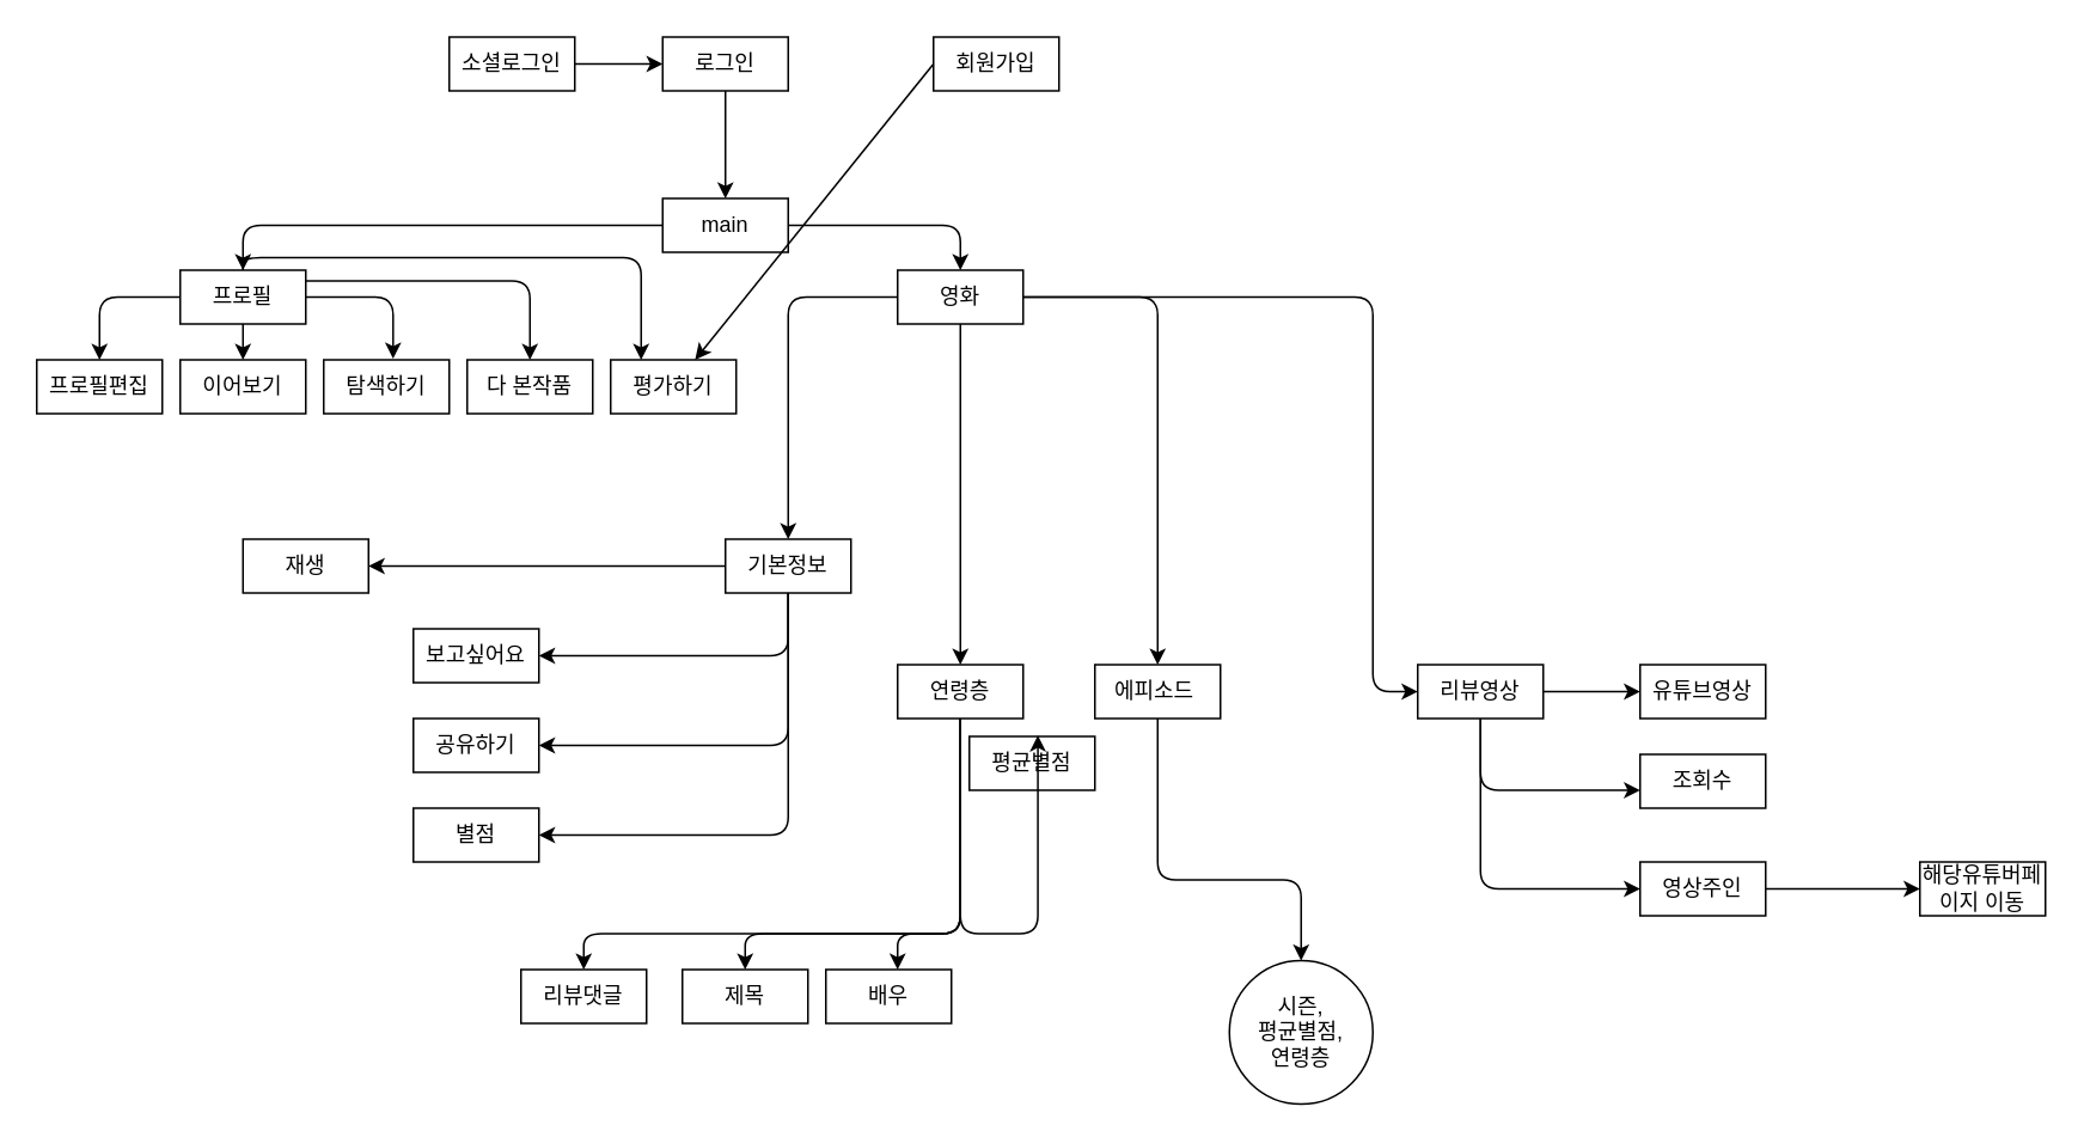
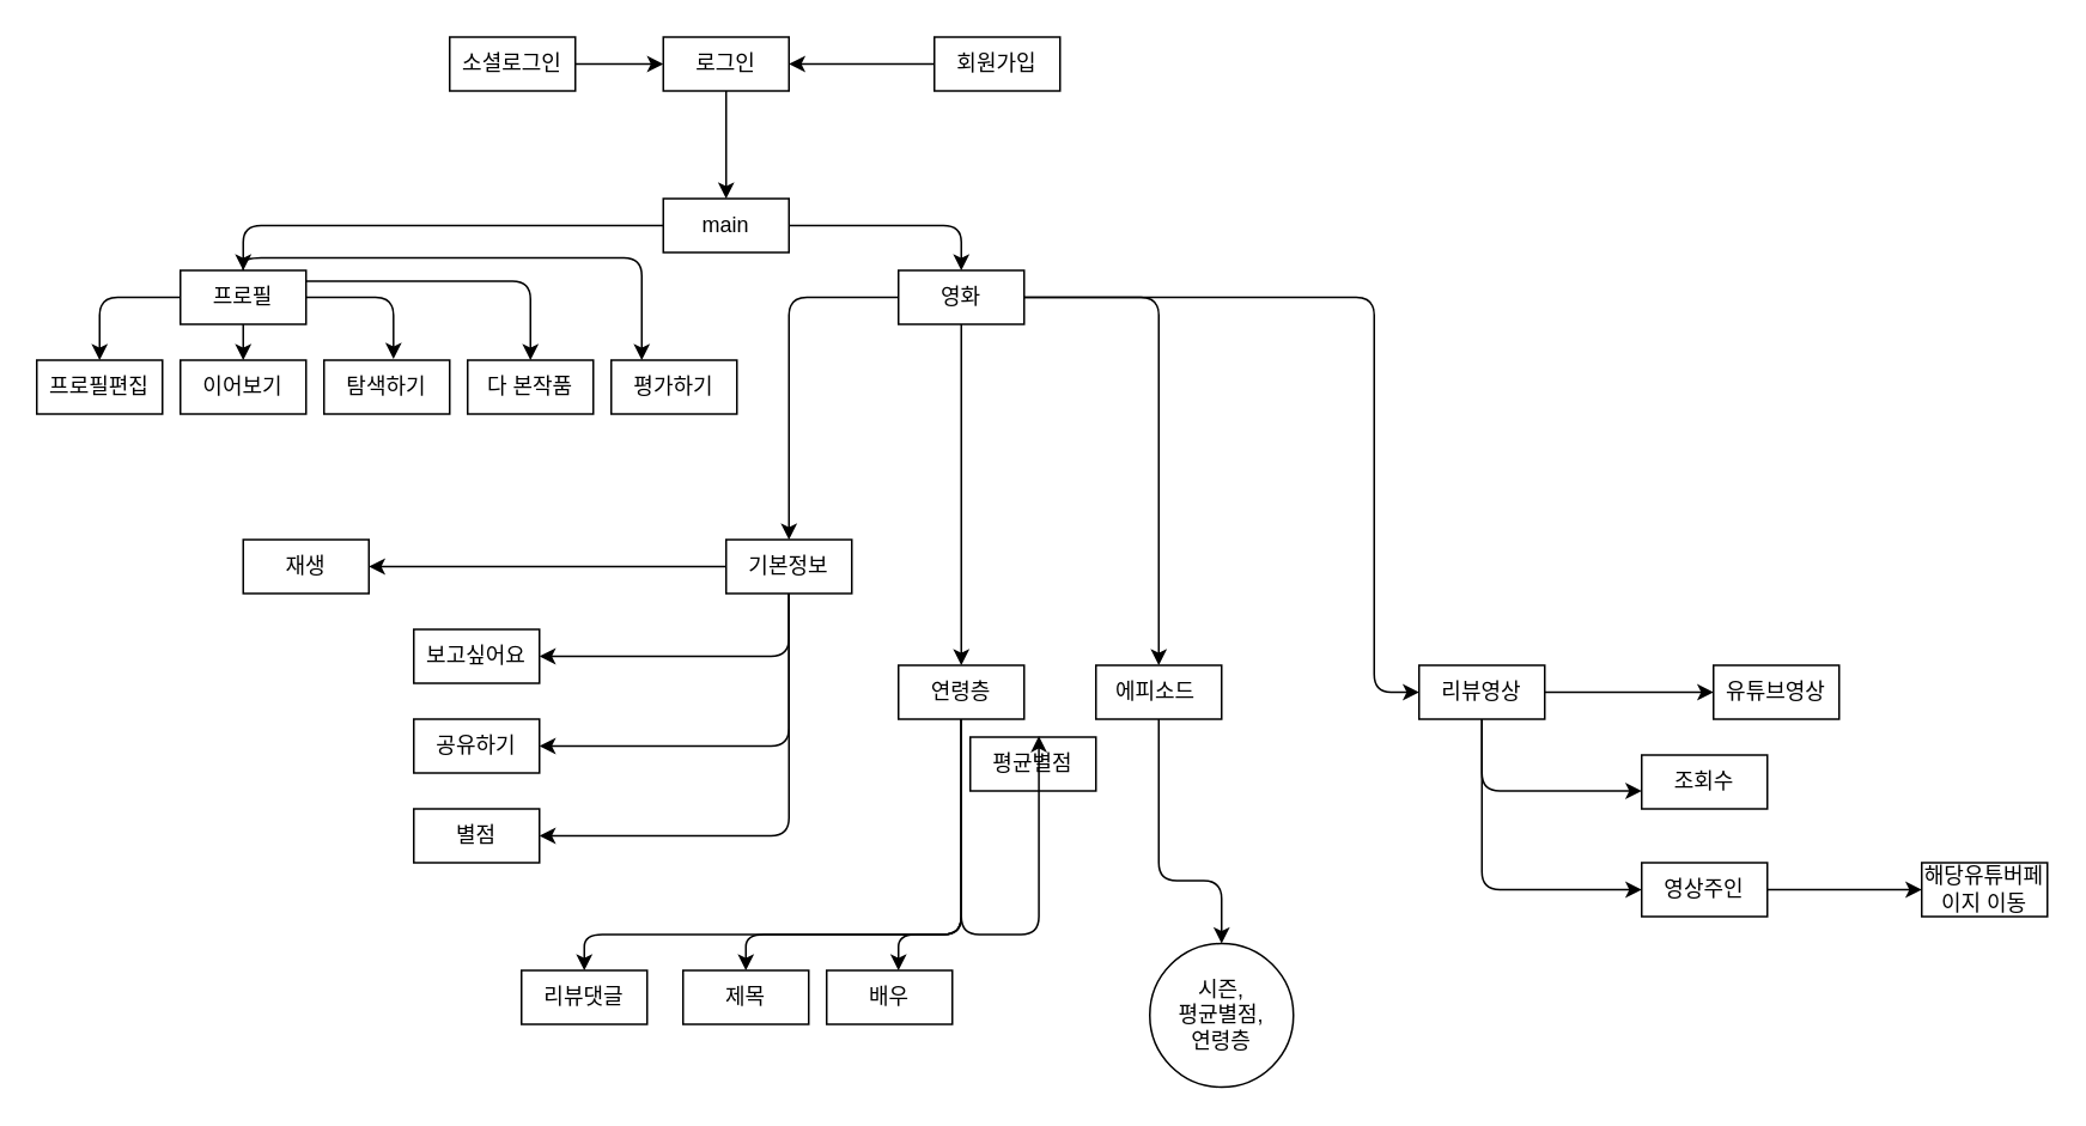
- <mxCell id="12" value="" style="endArrow=classic;html=1;exitX=0;exitY=0.5;exitDx=0;exitDy=0;" edge="1" parent="1" source="2" target="4"><mxGeometry width="50" height="50" relative="1" as="geometry"><mxPoint x="350" y="40" as="sourcePoint" /><mxPoint x="350" y="90" as="targetPoint" /></mxGeometry></mxCell>
+ <mxCell id="12" value="" style="endArrow=classic;html=1;exitX=0;exitY=0.5;exitDx=0;exitDy=0;entryX=1;entryY=0.5;entryDx=0;entryDy=0;" edge="1" parent="1" source="2" target="10"><mxGeometry width="50" height="50" relative="1" as="geometry"><mxPoint x="350" y="40" as="sourcePoint" /><mxPoint x="350" y="90" as="targetPoint" /></mxGeometry></mxCell>
- <mxCell id="50" value="유튜브영상" style="rounded=0;whiteSpace=wrap;html=1;" vertex="1" parent="1"><mxGeometry x="914" y="370" width="70" height="30" as="geometry" /></mxCell>
+ <mxCell id="50" value="유튜브영상" style="rounded=0;whiteSpace=wrap;html=1;" vertex="1" parent="1"><mxGeometry x="954" y="370" width="70" height="30" as="geometry" /></mxCell>
- <mxCell id="46" value="시즌,&lt;br&gt;평균별점,&lt;br&gt;연령층&lt;br&gt;" style="ellipse;whiteSpace=wrap;html=1;aspect=fixed;" vertex="1" parent="1"><mxGeometry x="685" y="535" width="80" height="80" as="geometry" /></mxCell>
+ <mxCell id="46" value="시즌,&lt;br&gt;평균별점,&lt;br&gt;연령층&lt;br&gt;" style="ellipse;whiteSpace=wrap;html=1;aspect=fixed;" vertex="1" parent="1"><mxGeometry x="640" y="525" width="80" height="80" as="geometry" /></mxCell>
